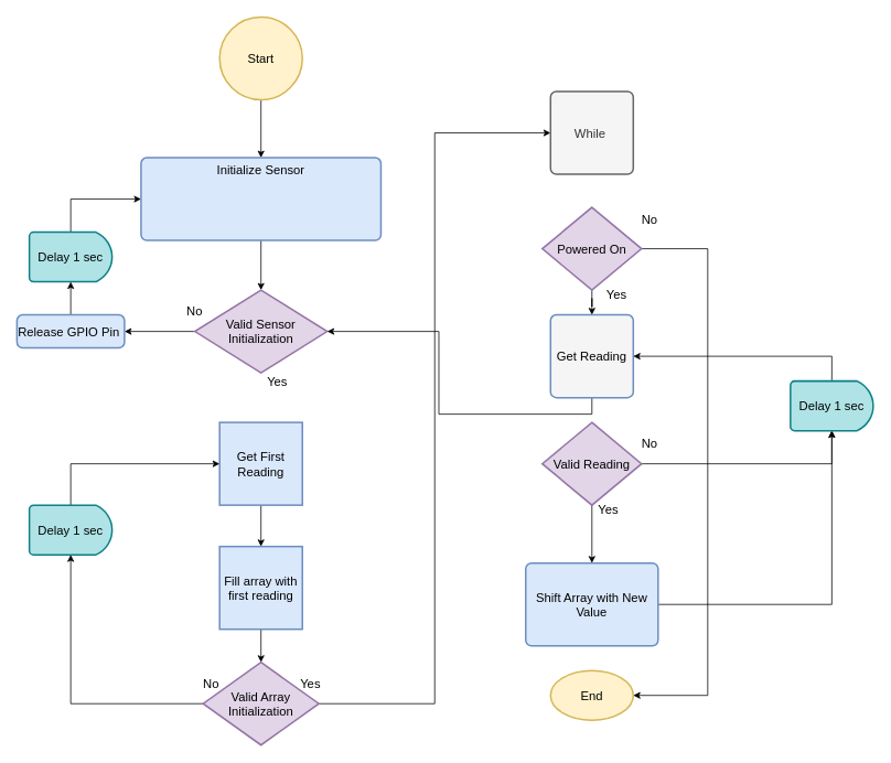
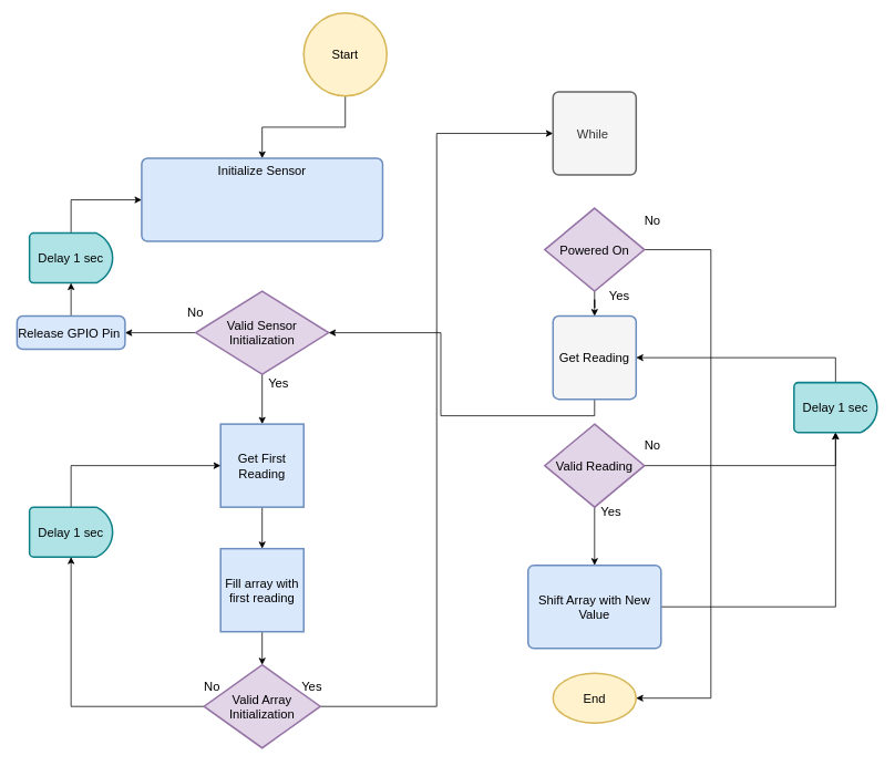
- <mxCell id="3" value="Start" style="strokeWidth=2;html=1;shape=mxgraph.flowchart.start_2;whiteSpace=wrap;fillColor=#fff2cc;strokeColor=#d6b656;fontSize=15;" parent="1" vertex="1"><mxGeometry x="265" y="20" width="100" height="100" as="geometry" /></mxCell>
+ <mxCell id="3" value="Start" style="strokeWidth=2;html=1;shape=mxgraph.flowchart.start_2;whiteSpace=wrap;fillColor=#fff2cc;strokeColor=#d6b656;fontSize=15;" parent="1" vertex="1"><mxGeometry x="365" y="15" width="100" height="100" as="geometry" /></mxCell>
- <mxCell id="4" style="edgeStyle=orthogonalEdgeStyle;rounded=0;orthogonalLoop=1;jettySize=auto;html=1;exitX=0.5;exitY=1;exitDx=0;exitDy=0;fontSize=15;" parent="1" source="5" target="8" edge="1"><mxGeometry relative="1" as="geometry" /></mxCell>
+ <mxCell id="6" style="edgeStyle=orthogonalEdgeStyle;rounded=0;orthogonalLoop=1;jettySize=auto;html=1;exitX=0.5;exitY=1;exitDx=0;exitDy=0;exitPerimeter=0;entryX=0.5;entryY=0;entryDx=0;entryDy=0;fontSize=15;" parent="1" source="8" target="10" edge="1"><mxGeometry relative="1" as="geometry" /></mxCell>
